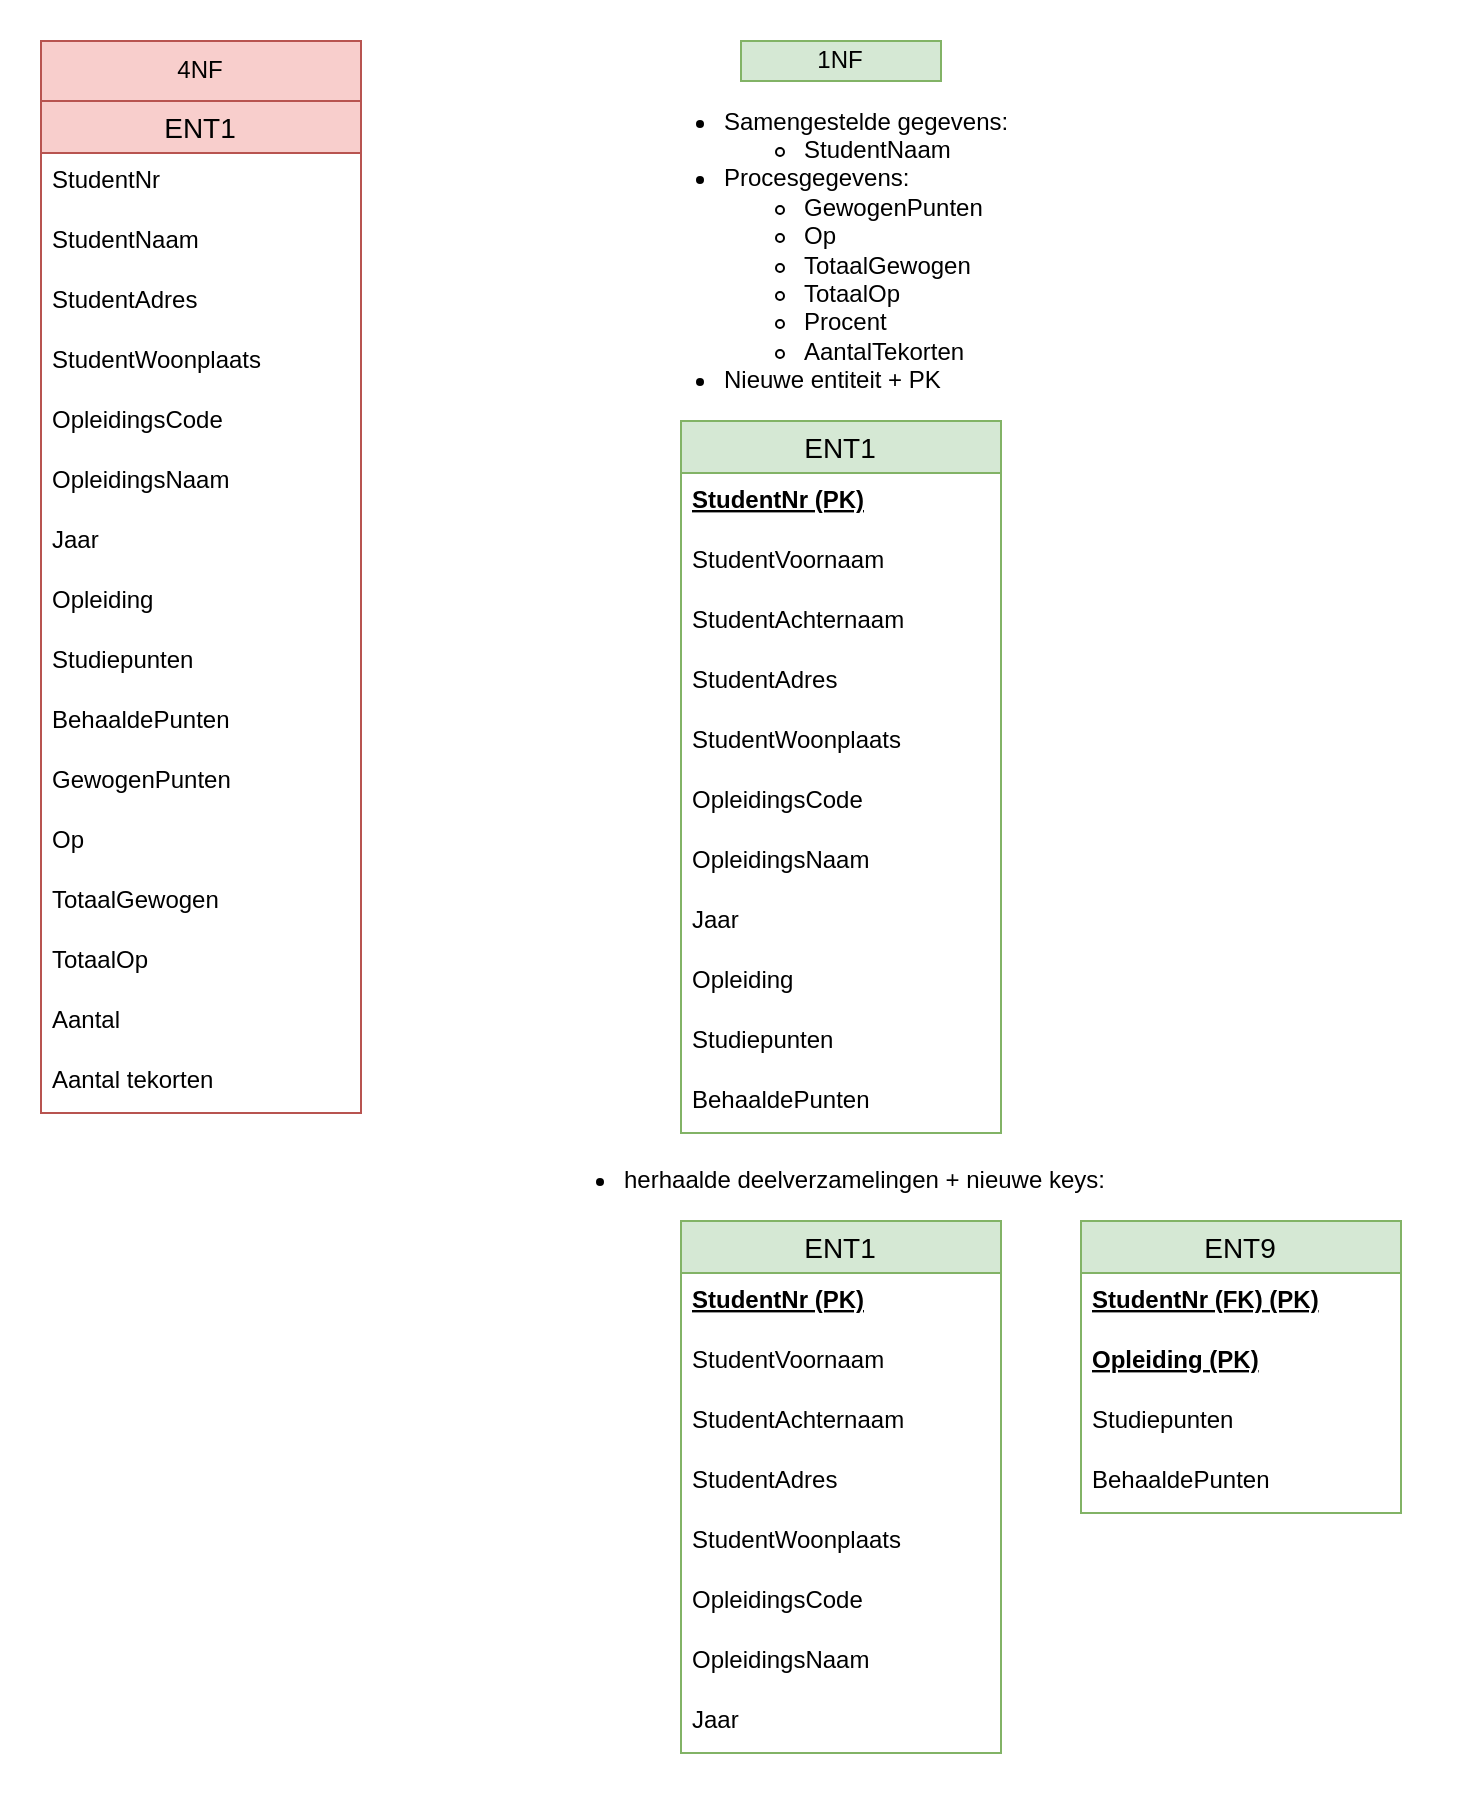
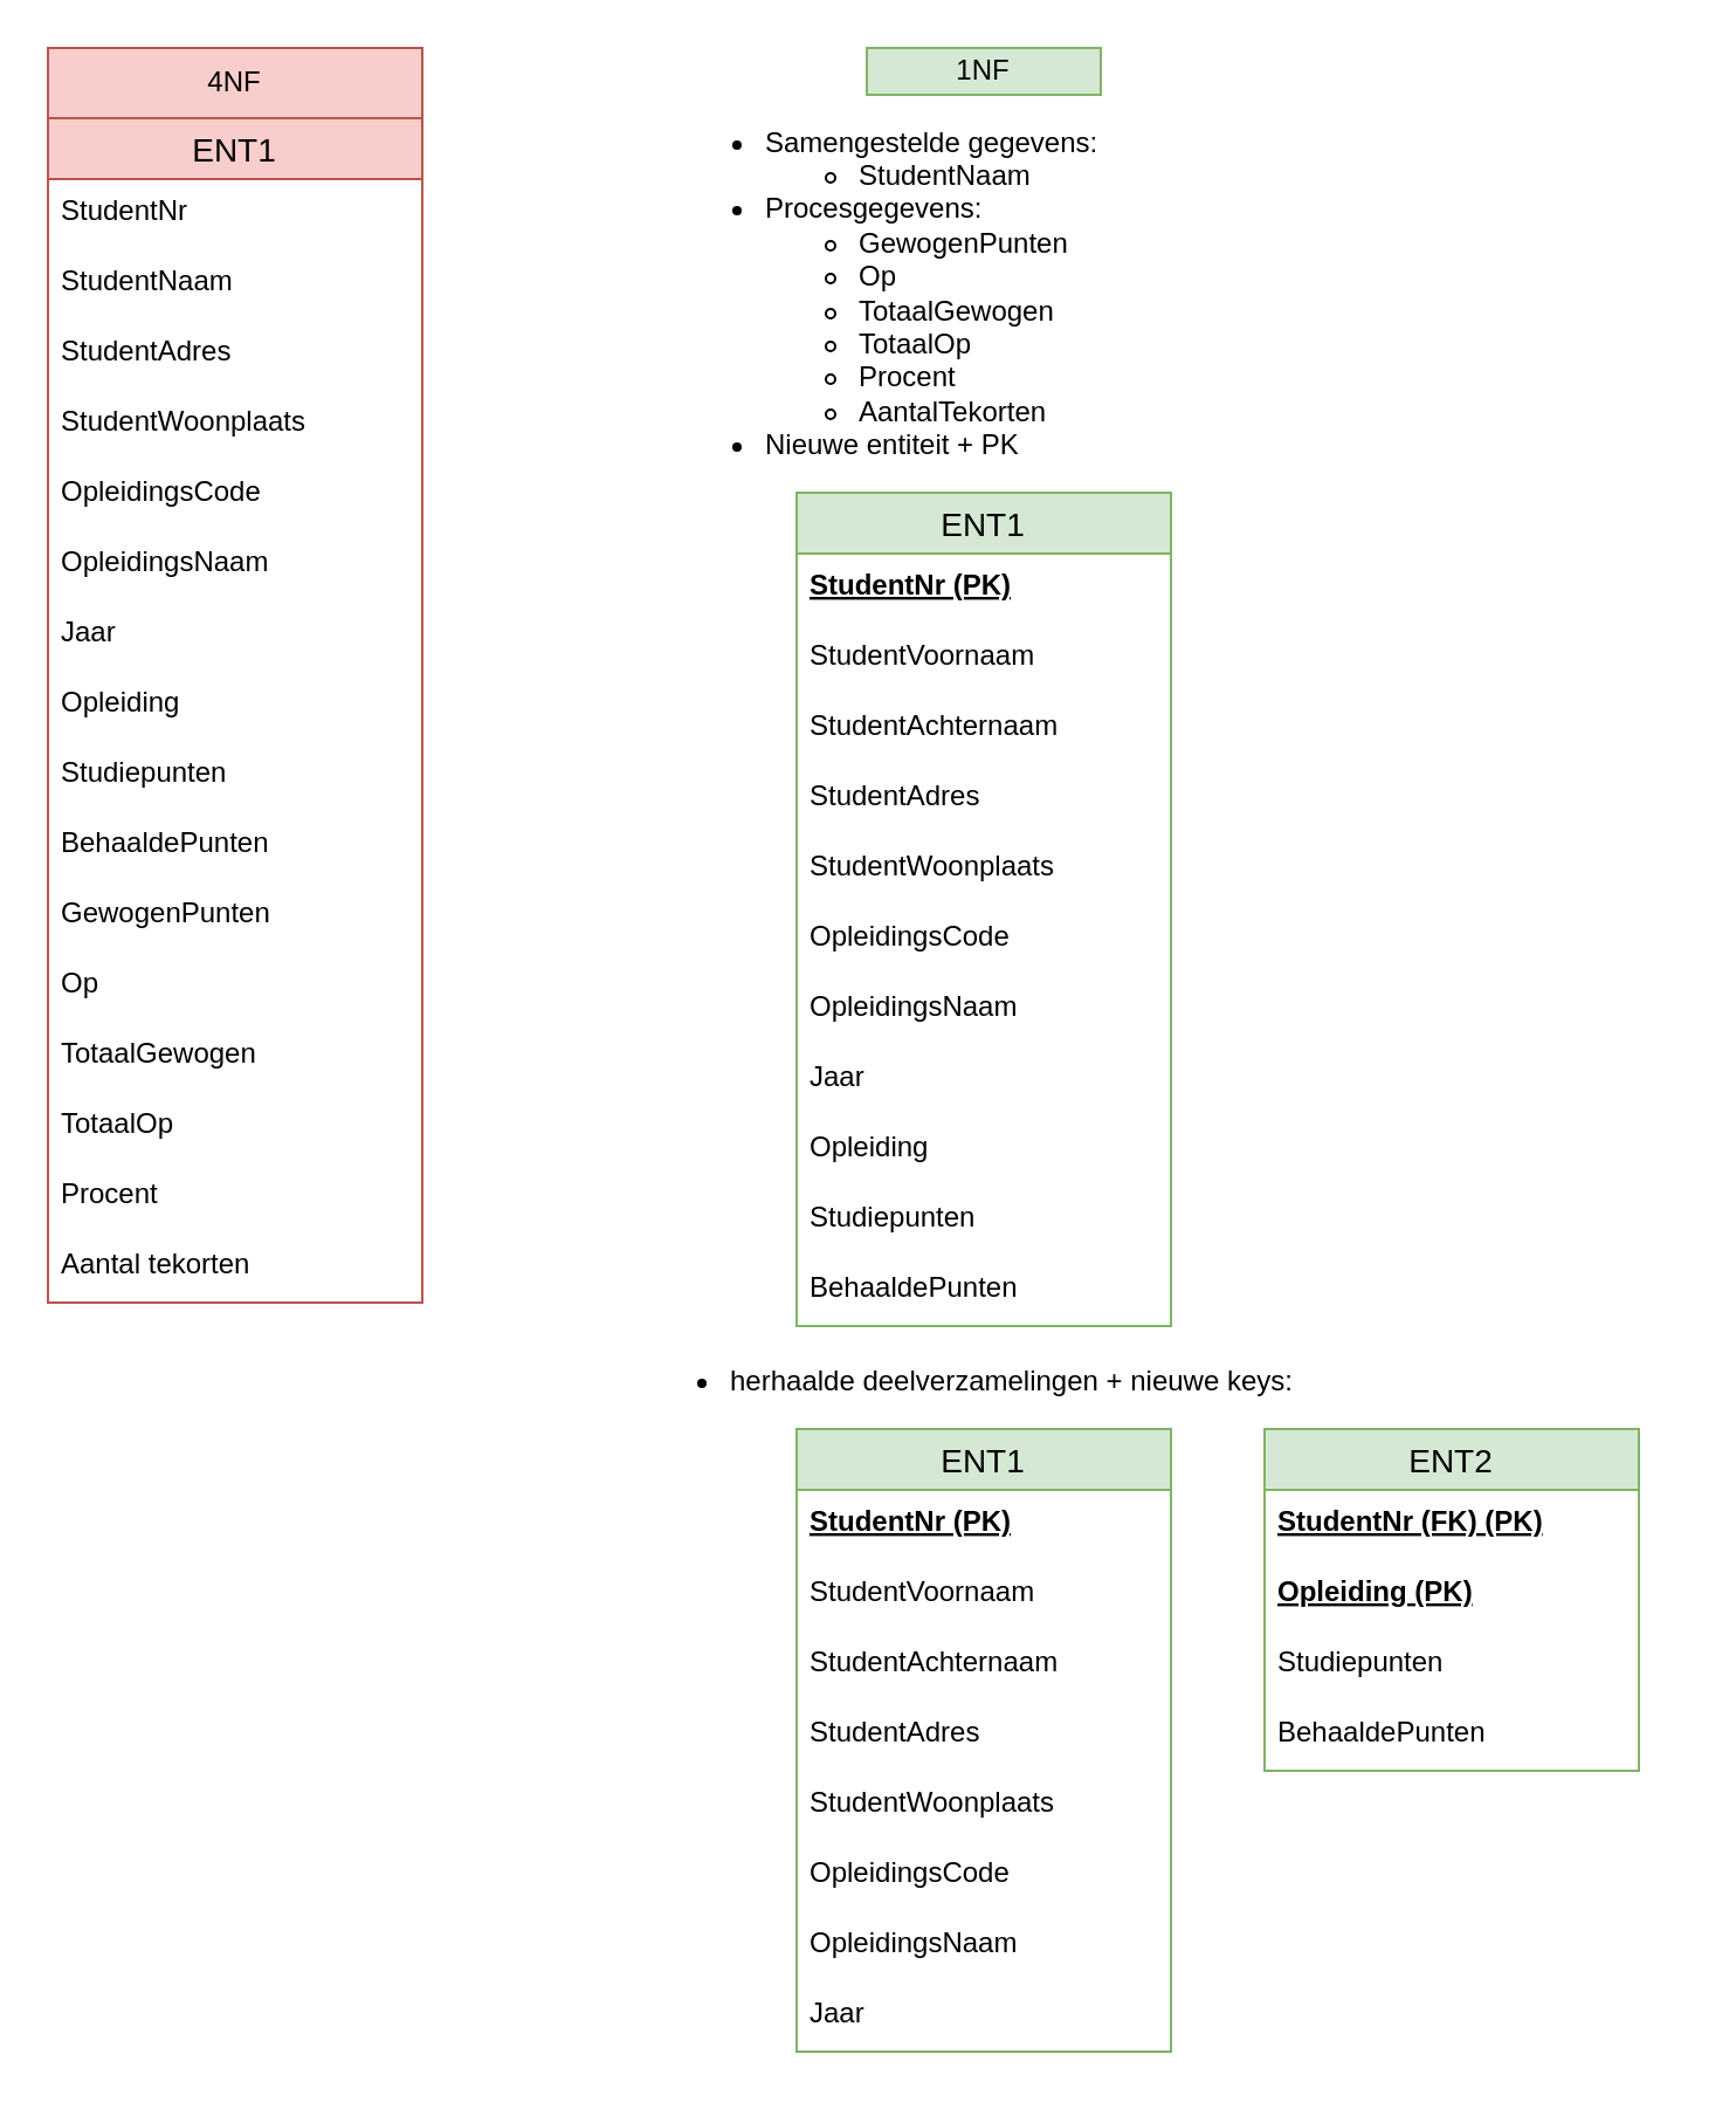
- <mxCell id="47" value="&lt;ul&gt;&lt;li&gt;Samengestelde gegevens:&amp;nbsp;&lt;/li&gt;&lt;ul&gt;&lt;li&gt;StudentNaam&lt;/li&gt;&lt;/ul&gt;&lt;li&gt;Procesgegevens:&lt;/li&gt;&lt;ul&gt;&lt;li&gt;GewogenPunten&lt;/li&gt;&lt;li&gt;Op&lt;/li&gt;&lt;li&gt;TotaalGewogen&lt;/li&gt;&lt;li&gt;TotaalOp&lt;/li&gt;&lt;li&gt;Procent&lt;/li&gt;&lt;li&gt;AantalTekorten&lt;/li&gt;&lt;/ul&gt;&lt;li&gt;Nieuwe entiteit + PK&lt;/li&gt;&lt;/ul&gt;" style="text;html=1;strokeColor=none;fillColor=none;align=left;verticalAlign=middle;whiteSpace=wrap;rounded=0;" vertex="1" parent="1"><mxGeometry x="320" y="50" width="400" height="150" as="geometry" /></mxCell>
+ <mxCell id="47" value="&lt;ul&gt;&lt;li&gt;Samengestelde gegevens:&amp;nbsp;&lt;/li&gt;&lt;ul&gt;&lt;li&gt;StudentNaam&lt;/li&gt;&lt;/ul&gt;&lt;li&gt;Procesgegevens:&lt;/li&gt;&lt;ul&gt;&lt;li&gt;GewogenPunten&lt;/li&gt;&lt;li&gt;Op&lt;/li&gt;&lt;li&gt;TotaalGewogen&lt;/li&gt;&lt;li&gt;TotaalOp&lt;/li&gt;&lt;li&gt;Procent&lt;/li&gt;&lt;li&gt;AantalTekorten&lt;/li&gt;&lt;/ul&gt;&lt;li&gt;Nieuwe entiteit + PK&lt;/li&gt;&lt;/ul&gt;" style="text;html=1;strokeColor=none;fillColor=none;align=left;verticalAlign=middle;whiteSpace=wrap;rounded=0;" vertex="1" parent="1"><mxGeometry x="285" y="50" width="400" height="150" as="geometry" /></mxCell>
- <mxCell id="17" value="Aantal" style="text;strokeColor=none;fillColor=none;spacingLeft=4;spacingRight=4;overflow=hidden;rotatable=0;points=[[0,0.5],[1,0.5]];portConstraint=eastwest;fontSize=12;" vertex="1" parent="2"><mxGeometry y="446" width="160" height="30" as="geometry" /></mxCell>
+ <mxCell id="17" value="Procent" style="text;strokeColor=none;fillColor=none;spacingLeft=4;spacingRight=4;overflow=hidden;rotatable=0;points=[[0,0.5],[1,0.5]];portConstraint=eastwest;fontSize=12;" vertex="1" parent="2"><mxGeometry y="446" width="160" height="30" as="geometry" /></mxCell>
- <mxCell id="40" value="ENT9" style="swimlane;fontStyle=0;childLayout=stackLayout;horizontal=1;startSize=26;horizontalStack=0;resizeParent=1;resizeParentMax=0;resizeLast=0;collapsible=1;marginBottom=0;align=center;fontSize=14;fillColor=#d5e8d4;strokeColor=#82b366;" vertex="1" parent="1"><mxGeometry x="540" y="610" width="160" height="146" as="geometry" /></mxCell>
+ <mxCell id="40" value="ENT2" style="swimlane;fontStyle=0;childLayout=stackLayout;horizontal=1;startSize=26;horizontalStack=0;resizeParent=1;resizeParentMax=0;resizeLast=0;collapsible=1;marginBottom=0;align=center;fontSize=14;fillColor=#d5e8d4;strokeColor=#82b366;" vertex="1" parent="1"><mxGeometry x="540" y="610" width="160" height="146" as="geometry" /></mxCell>
